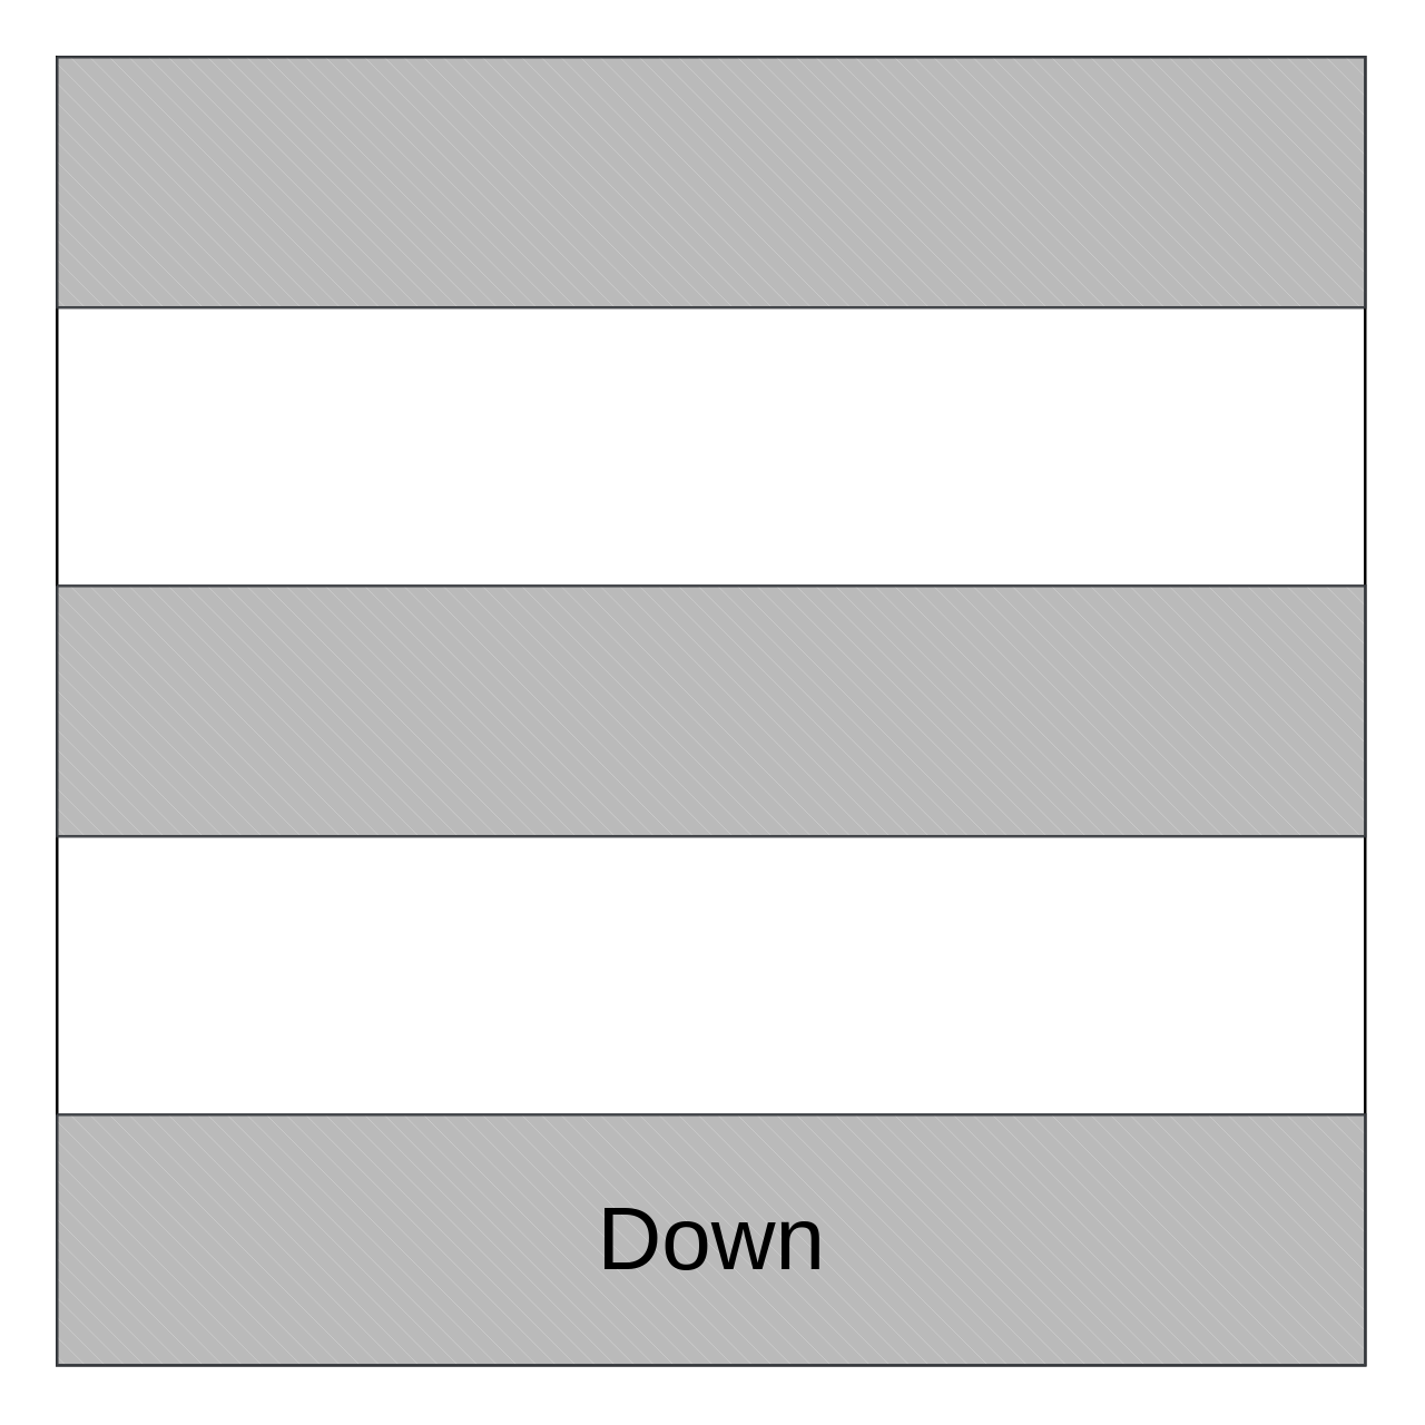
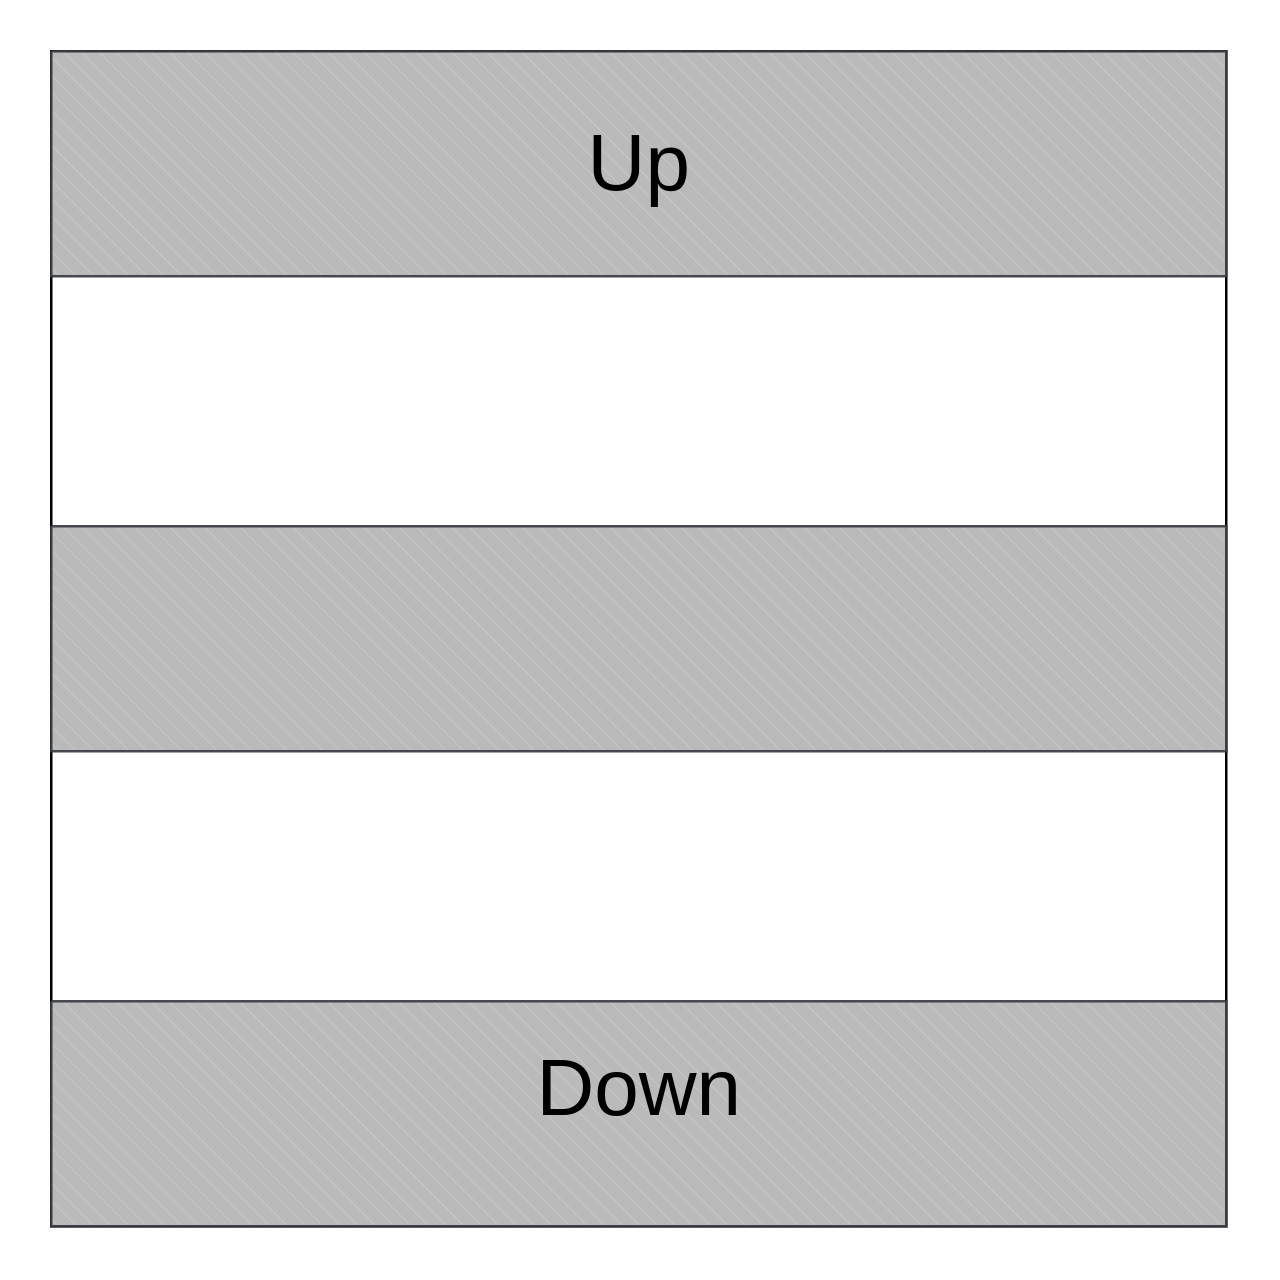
+ <mxCell id="6" value="&lt;font style=&quot;font-size: 32px;&quot;&gt;Up&lt;/font&gt;" style="text;html=1;align=center;verticalAlign=middle;resizable=0;points=[];autosize=1;strokeColor=none;fillColor=none;fontSize=12;" vertex="1" parent="1"><mxGeometry x="225" y="50" width="60" height="30" as="geometry" /></mxCell>
- <mxCell id="7" value="&lt;font style=&quot;font-size: 32px;&quot;&gt;Down&lt;/font&gt;" style="text;html=1;align=center;verticalAlign=middle;resizable=0;points=[];autosize=1;strokeColor=none;fillColor=none;fontSize=12;" vertex="1" parent="1"><mxGeometry x="205" y="430" width="100" height="30" as="geometry" /></mxCell>
+ <mxCell id="7" value="&lt;font style=&quot;font-size: 32px;&quot;&gt;Down&lt;/font&gt;" style="text;html=1;align=center;verticalAlign=middle;resizable=0;points=[];autosize=1;strokeColor=none;fillColor=none;fontSize=12;" vertex="1" parent="1"><mxGeometry x="205" y="420" width="100" height="30" as="geometry" /></mxCell>
